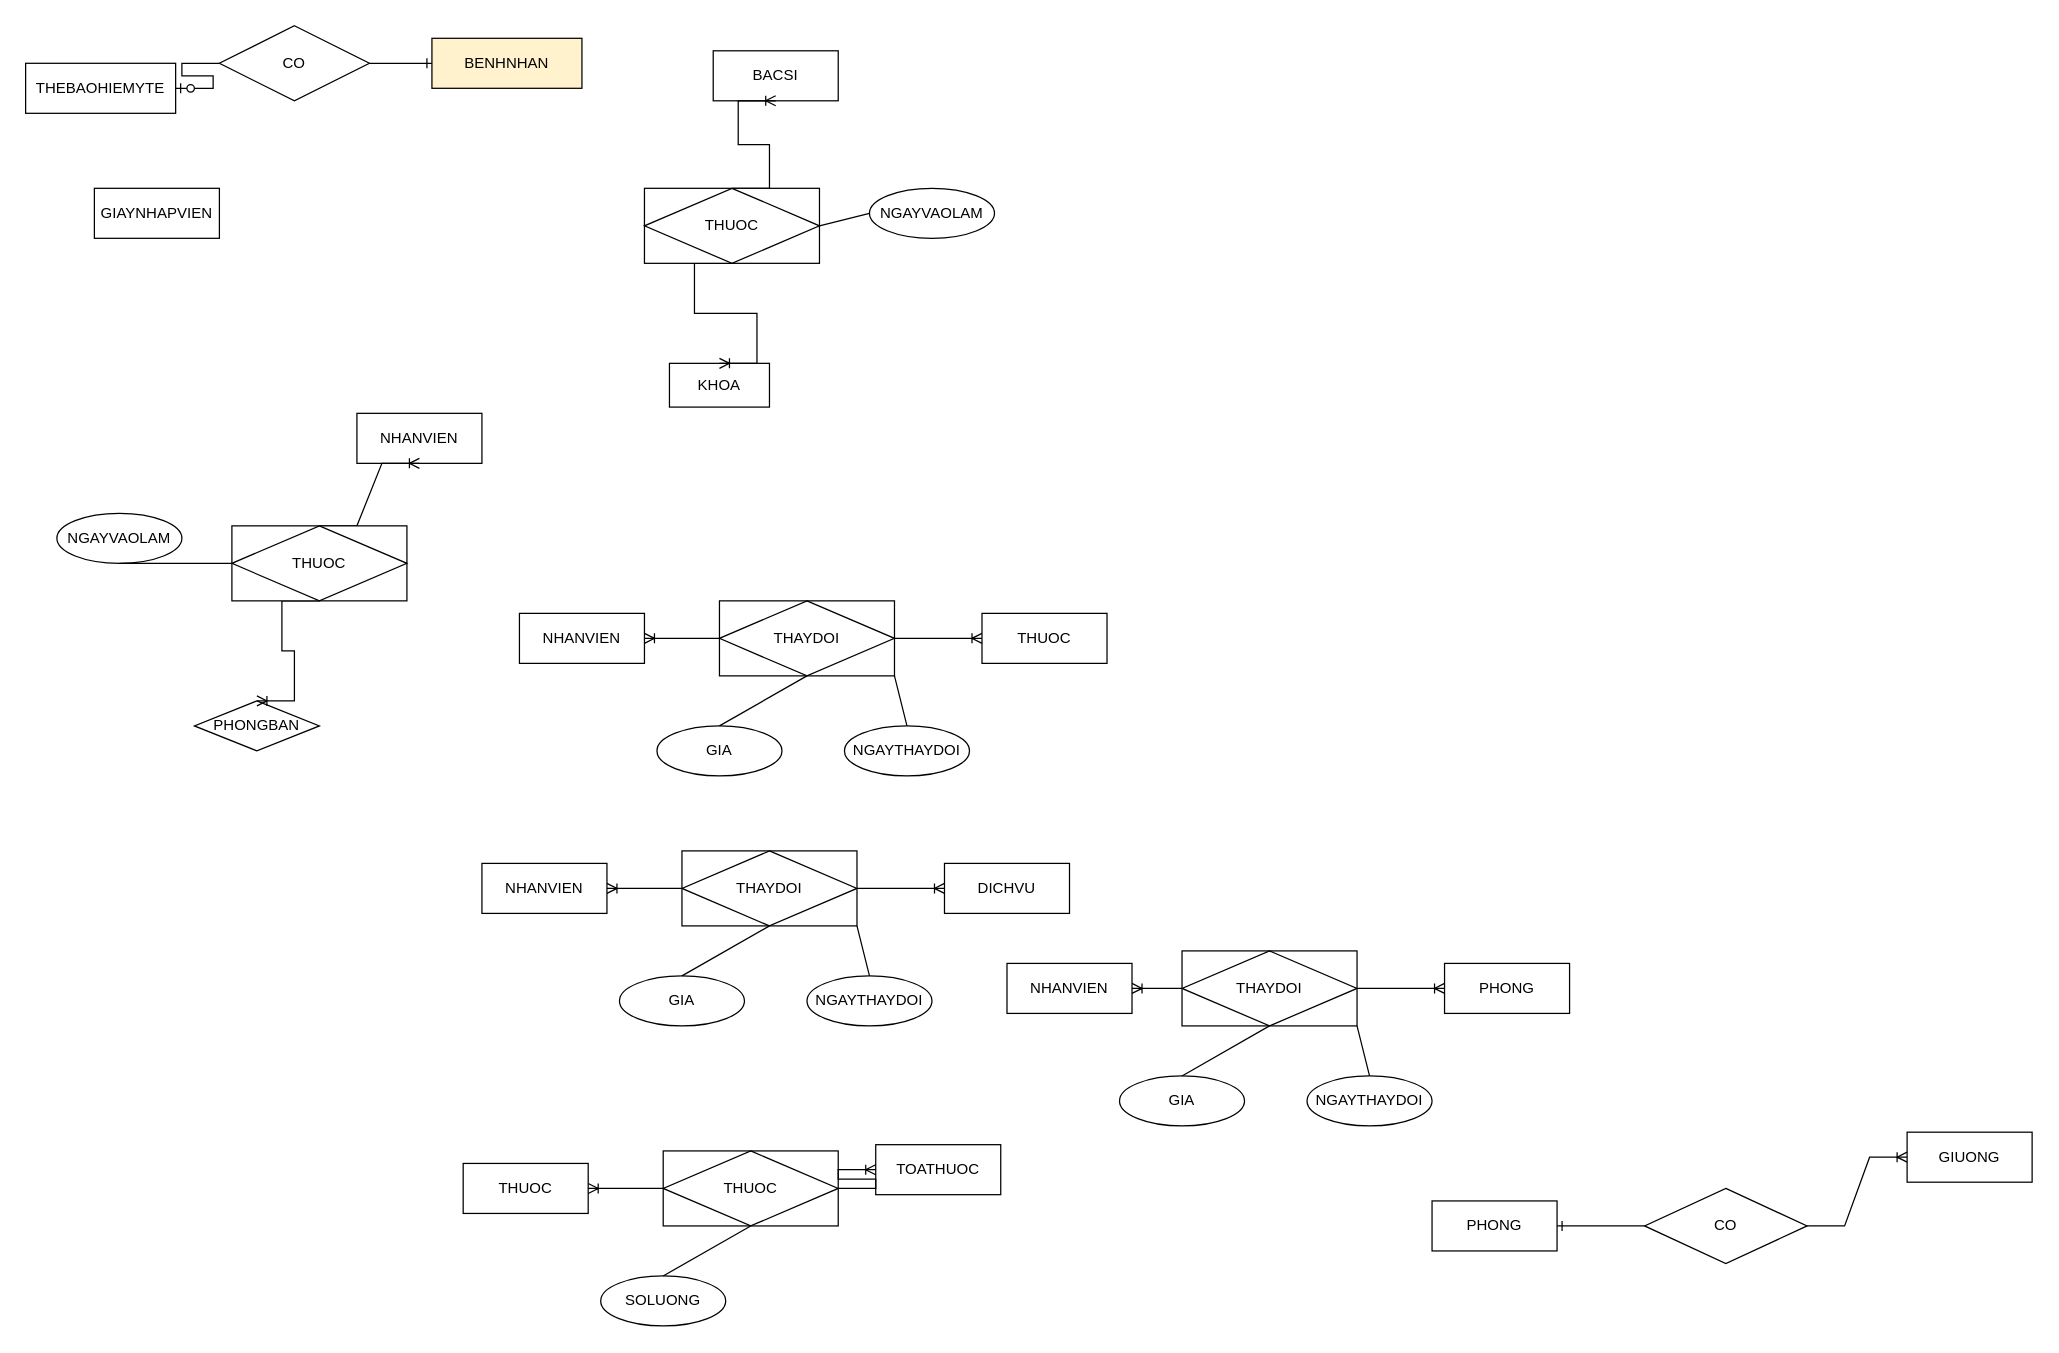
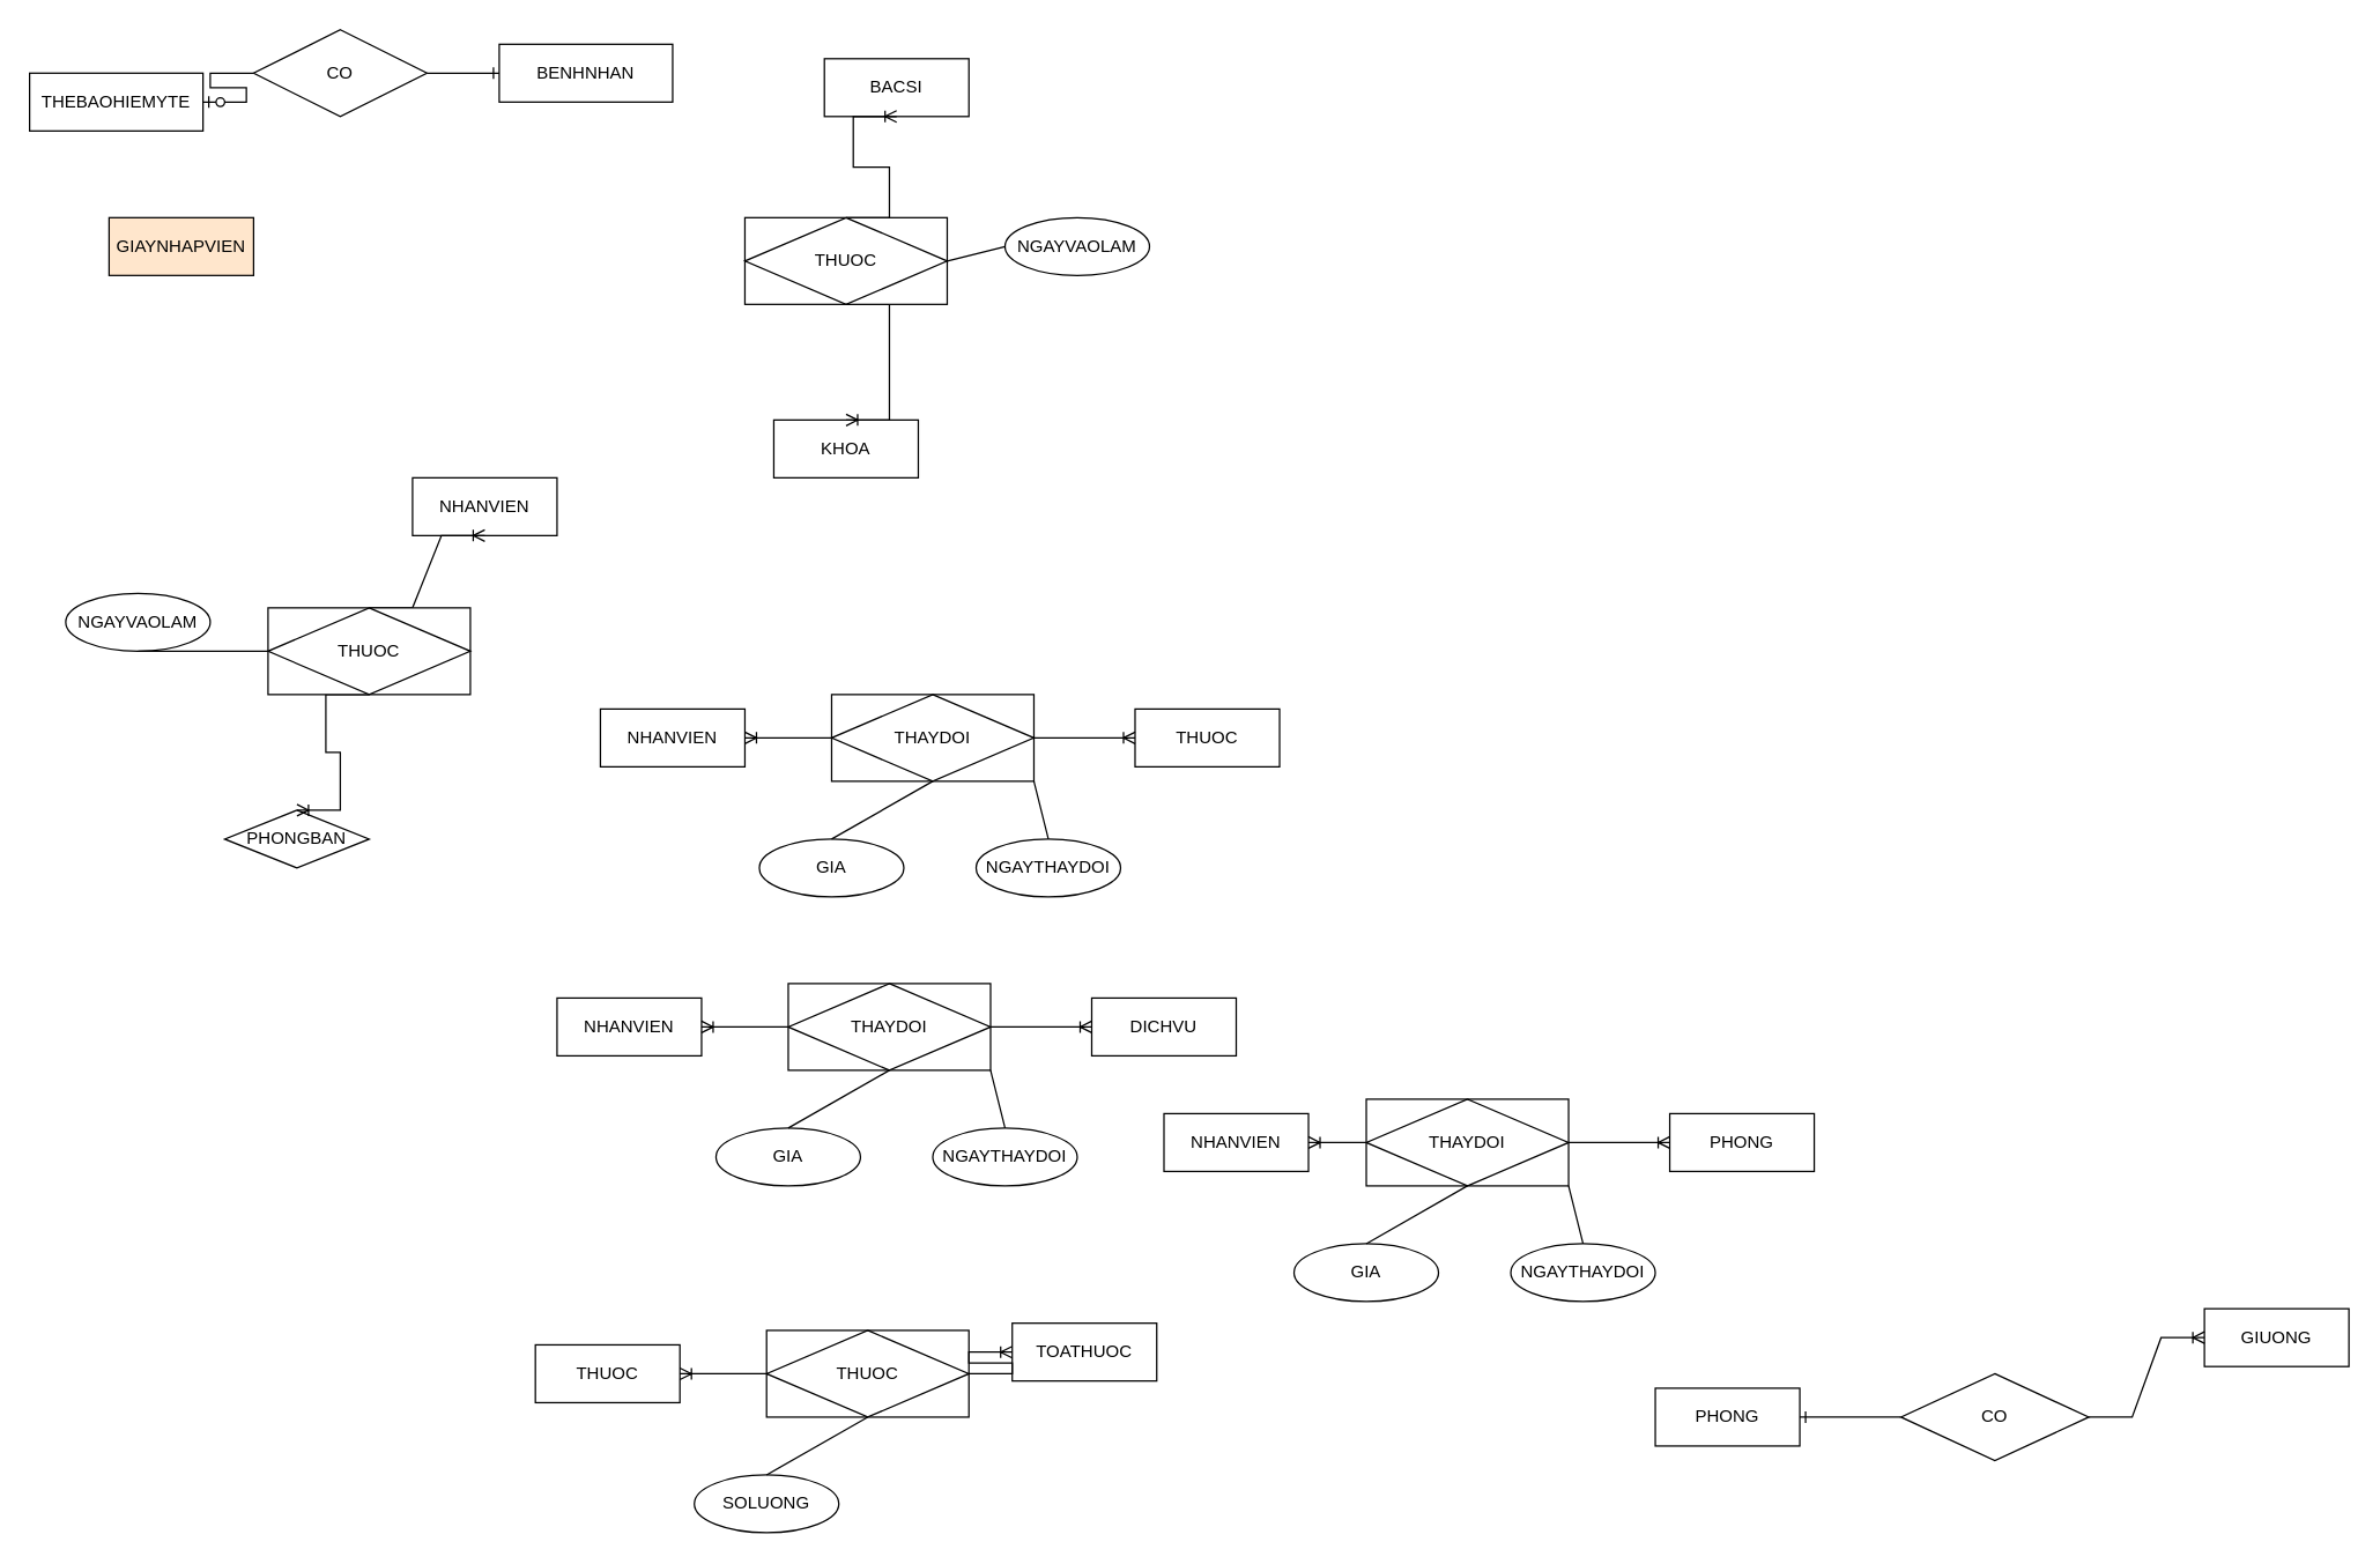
- <mxCell id="2" value="BENHNHAN" style="rounded=0;whiteSpace=wrap;html=1;fillColor=#fff2cc;" parent="1" vertex="1"><mxGeometry x="345" y="30" width="120" height="40" as="geometry" /></mxCell>
+ <mxCell id="2" value="BENHNHAN" style="rounded=0;whiteSpace=wrap;html=1;" parent="1" vertex="1"><mxGeometry x="345" y="30" width="120" height="40" as="geometry" /></mxCell>
- <mxCell id="7" value="GIAYNHAPVIEN" style="whiteSpace=wrap;html=1;align=center;" parent="1" vertex="1"><mxGeometry x="75" y="150" width="100" height="40" as="geometry" /></mxCell>
+ <mxCell id="7" value="GIAYNHAPVIEN" style="whiteSpace=wrap;html=1;align=center;fillColor=#ffe6cc;" parent="1" vertex="1"><mxGeometry x="75" y="150" width="100" height="40" as="geometry" /></mxCell>
- <mxCell id="9" value="KHOA" style="whiteSpace=wrap;html=1;align=center;" parent="1" vertex="1"><mxGeometry x="535" y="290" width="80" height="35" as="geometry" /></mxCell>
+ <mxCell id="9" value="KHOA" style="whiteSpace=wrap;html=1;align=center;" parent="1" vertex="1"><mxGeometry x="535" y="290" width="100" height="40" as="geometry" /></mxCell>
